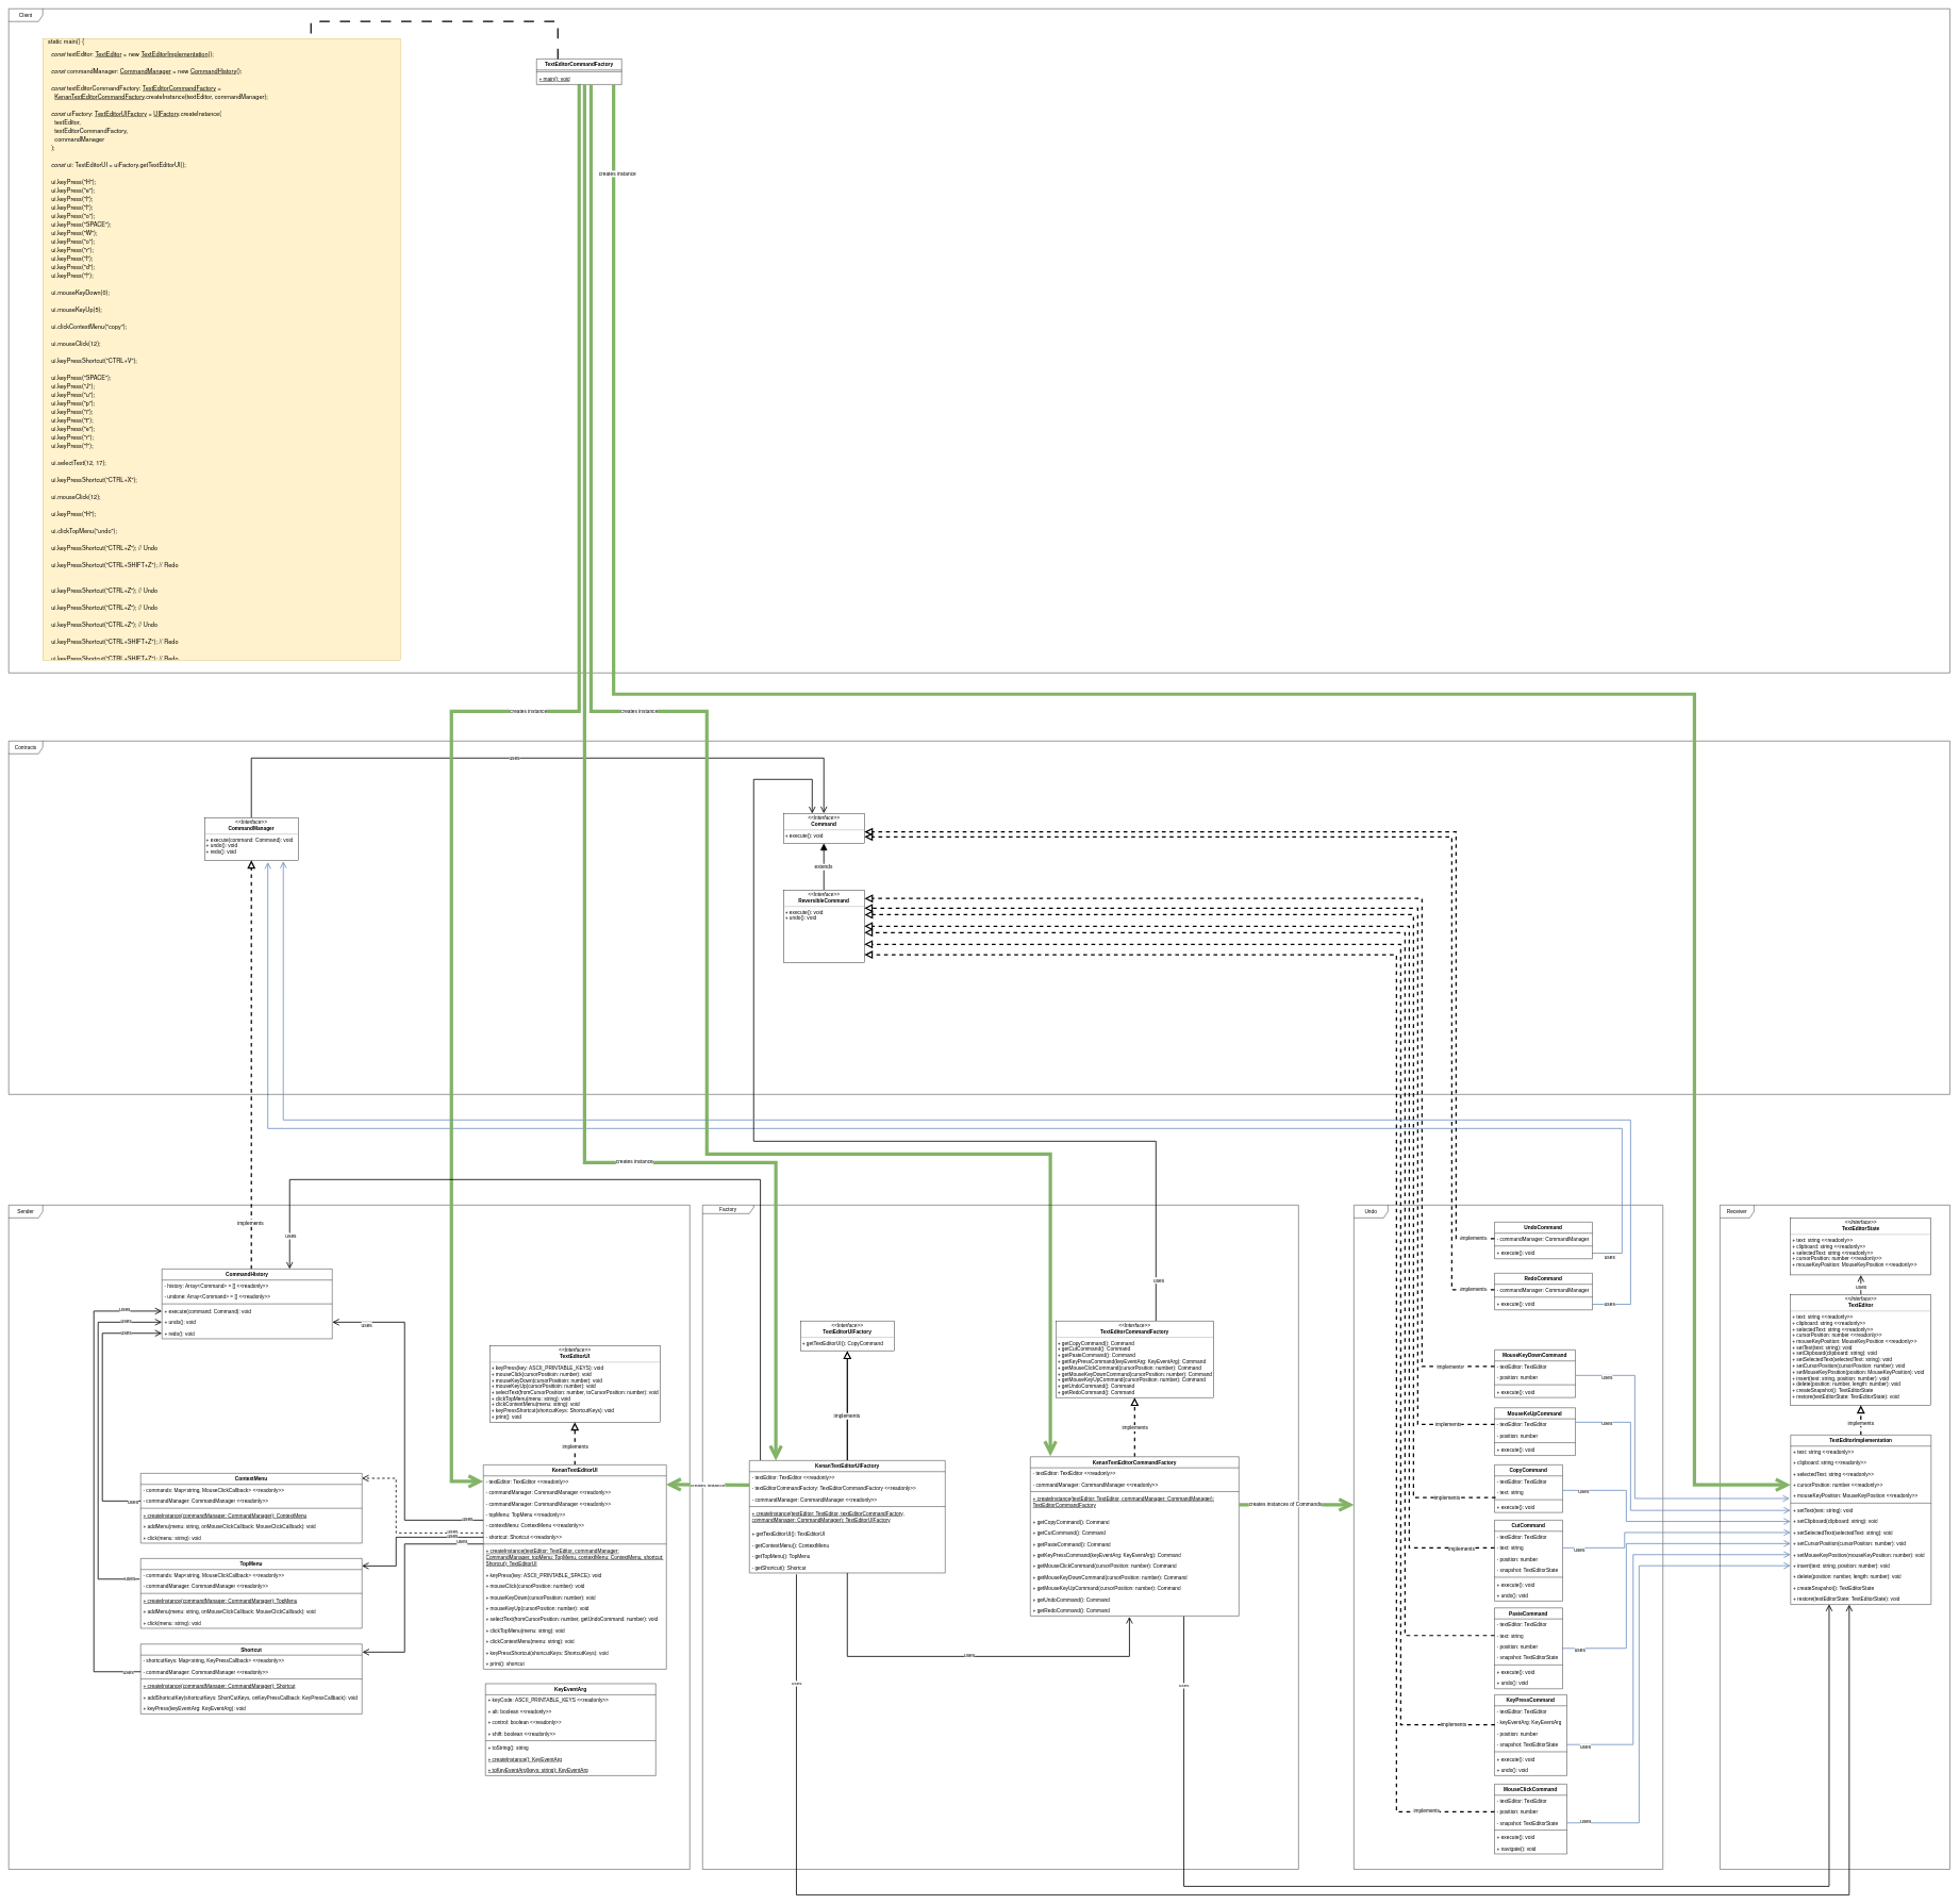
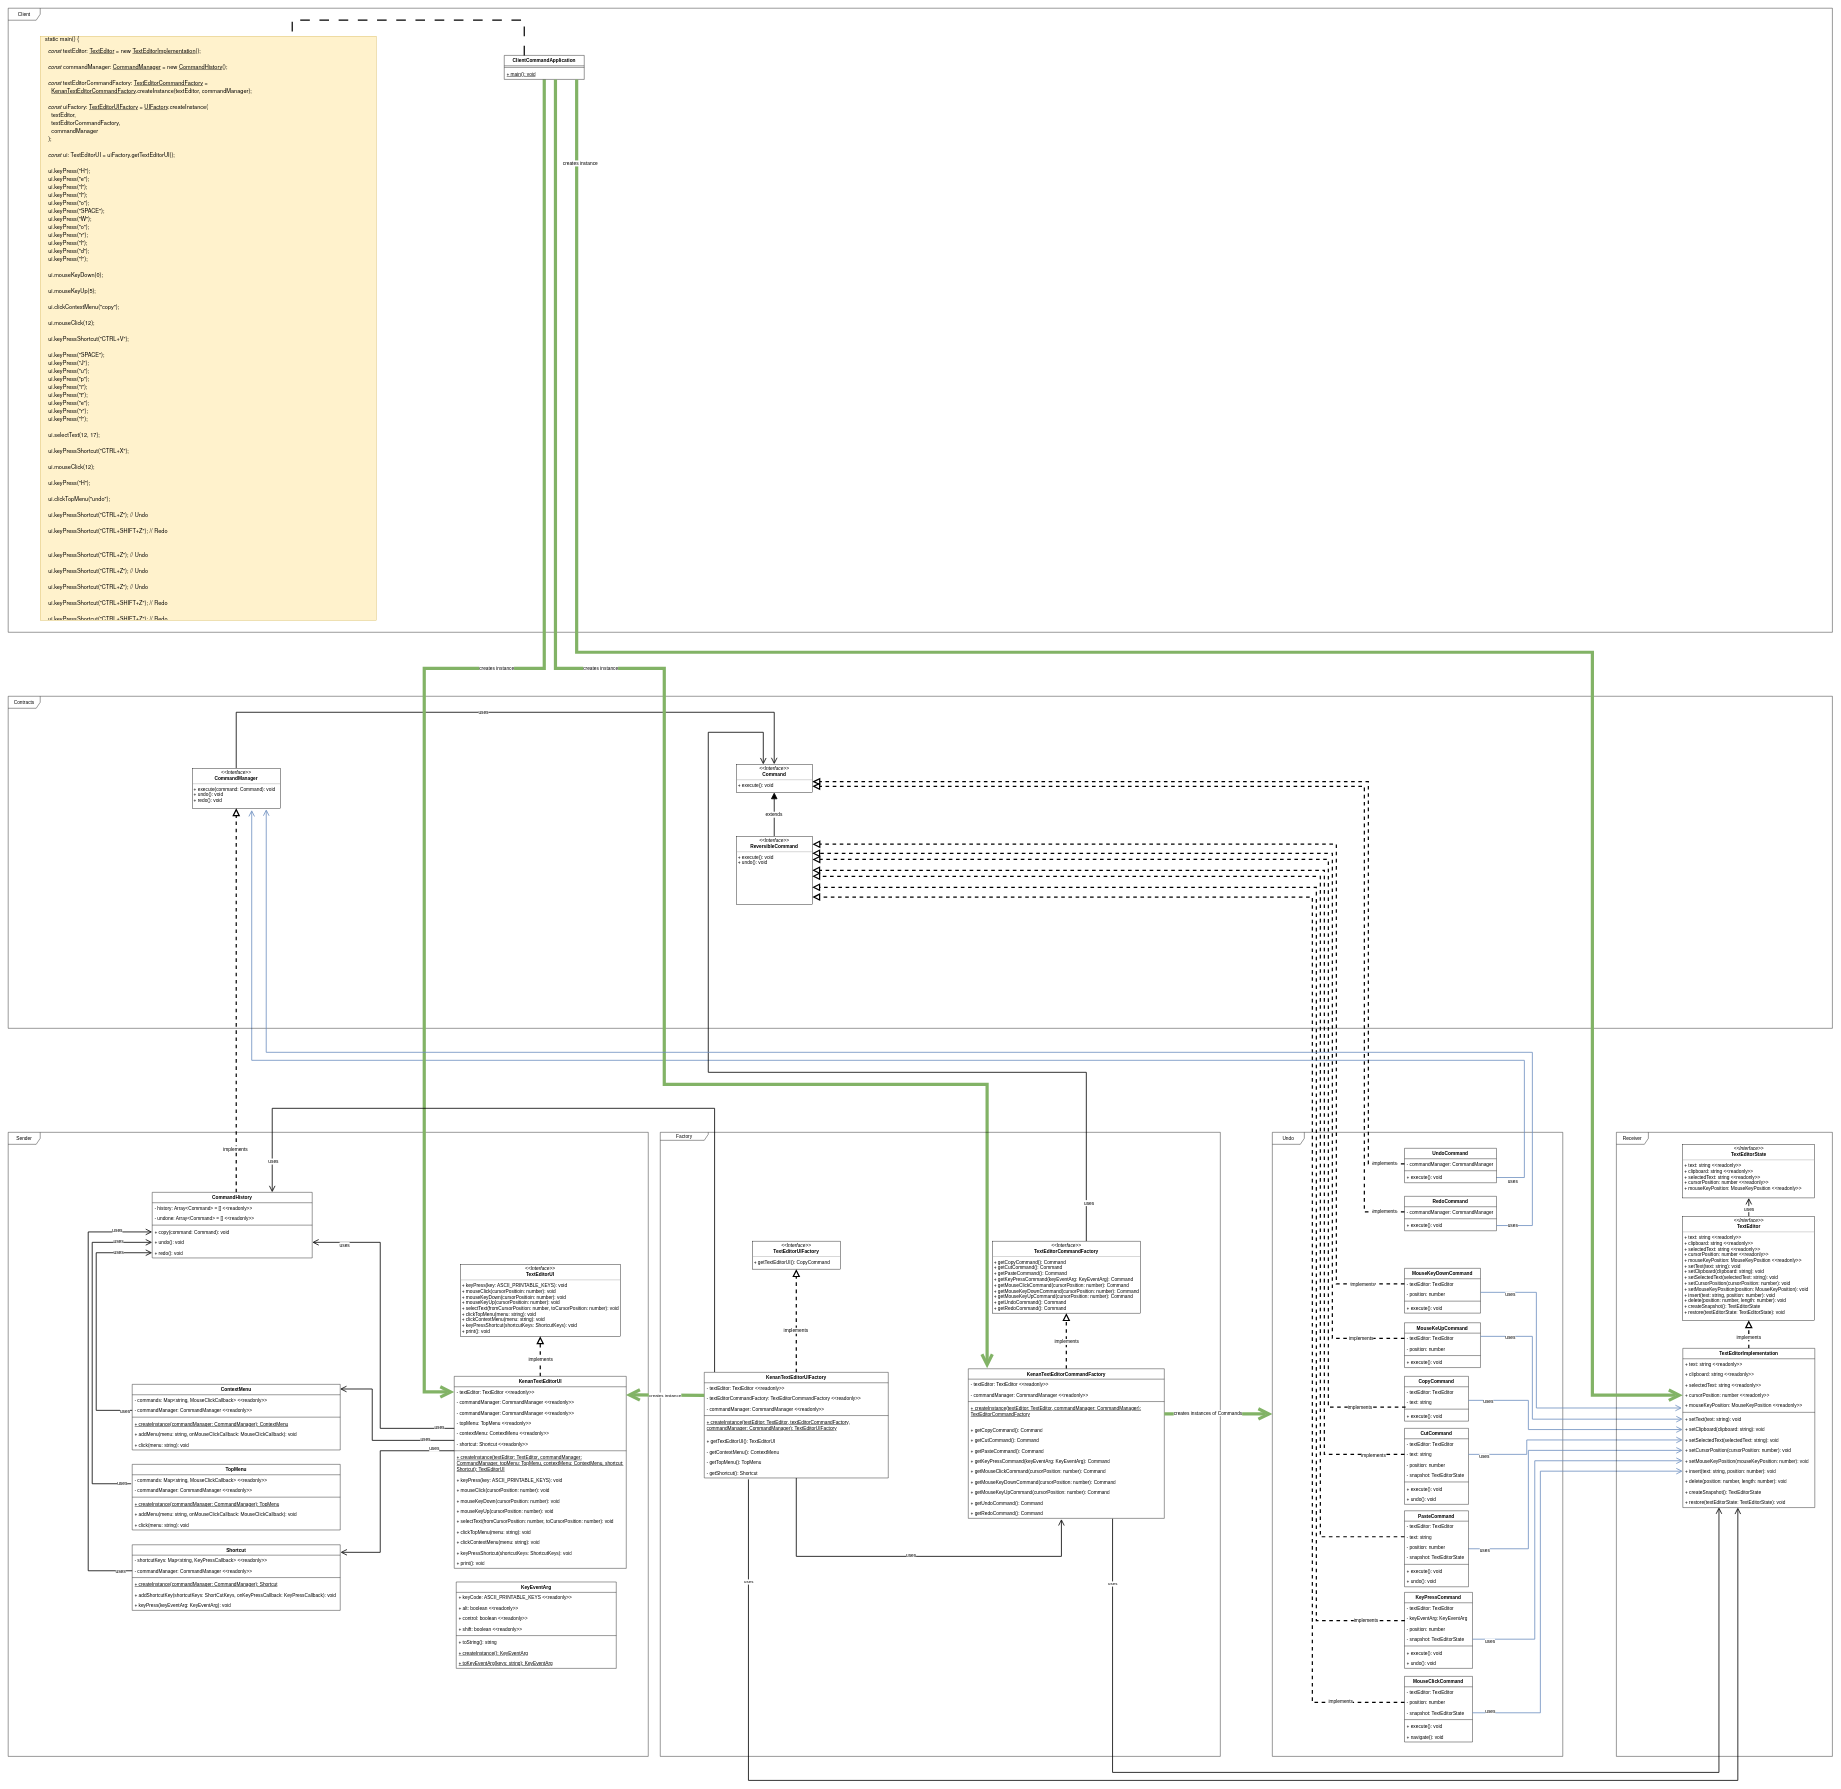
- <mxCell id="197" value="TextEditorCommandFactory" style="swimlane;fontStyle=1;align=center;verticalAlign=top;childLayout=stackLayout;horizontal=1;startSize=26;horizontalStack=0;resizeParent=1;resizeParentMax=0;resizeLast=0;collapsible=1;marginBottom=0;whiteSpace=wrap;html=1;" parent="1" vertex="1"><mxGeometry x="1260" y="138" width="200" height="60" as="geometry" /></mxCell>
+ <mxCell id="197" value="ClientCommandApplication" style="swimlane;fontStyle=1;align=center;verticalAlign=top;childLayout=stackLayout;horizontal=1;startSize=26;horizontalStack=0;resizeParent=1;resizeParentMax=0;resizeLast=0;collapsible=1;marginBottom=0;whiteSpace=wrap;html=1;" parent="1" vertex="1"><mxGeometry x="1260" y="138" width="200" height="60" as="geometry" /></mxCell>
- <mxCell id="251" style="edgeStyle=orthogonalEdgeStyle;rounded=0;orthogonalLoop=1;jettySize=auto;html=1;fontFamily=Helvetica;fontSize=12;fontColor=default;fillColor=#d5e8d4;strokeColor=#82b366;strokeWidth=8;endArrow=open;endFill=0;endSize=18;exitX=0.564;exitY=0.995;exitDx=0;exitDy=0;exitPerimeter=0;entryX=0.135;entryY=0.001;entryDx=0;entryDy=0;entryPerimeter=0;" parent="1" source="199" target="241" edge="1"><mxGeometry relative="1" as="geometry"><mxPoint x="1398" y="208" as="sourcePoint" /><mxPoint x="2480" y="3432" as="targetPoint" /><Array as="points"><mxPoint x="1373" y="2730" /><mxPoint x="1822" y="2730" /></Array></mxGeometry></mxCell>
- <mxCell id="252" value="creates instance" style="edgeLabel;html=1;align=center;verticalAlign=middle;resizable=0;points=[];fontSize=12;fontFamily=Helvetica;fontColor=default;" parent="251" vertex="1" connectable="0"><mxGeometry x="-0.633" y="1" relative="1" as="geometry"><mxPoint x="116" y="1855" as="offset" /></mxGeometry></mxCell>
- <mxCell id="183" value="+ execute(command: Command): void" style="text;strokeColor=none;fillColor=none;align=left;verticalAlign=top;spacingLeft=4;spacingRight=4;overflow=hidden;rotatable=0;points=[[0,0.5],[1,0.5]];portConstraint=eastwest;whiteSpace=wrap;html=1;" parent="179" vertex="1"><mxGeometry y="86" width="400" height="26" as="geometry" /></mxCell>
+ <mxCell id="183" value="+ copy(command: Command): void" style="text;strokeColor=none;fillColor=none;align=left;verticalAlign=top;spacingLeft=4;spacingRight=4;overflow=hidden;rotatable=0;points=[[0,0.5],[1,0.5]];portConstraint=eastwest;whiteSpace=wrap;html=1;" parent="179" vertex="1"><mxGeometry y="86" width="400" height="26" as="geometry" /></mxCell>
- <mxCell id="233" style="edgeStyle=orthogonalEdgeStyle;rounded=0;orthogonalLoop=1;jettySize=auto;html=1;entryX=0.5;entryY=1;entryDx=0;entryDy=0;fontFamily=Helvetica;fontSize=12;fontColor=default;strokeWidth=3;dashed=0;endArrow=block;endFill=0;endSize=12;" parent="1" source="241" target="232" edge="1"><mxGeometry relative="1" as="geometry" /></mxCell>
+ <mxCell id="233" style="edgeStyle=orthogonalEdgeStyle;rounded=0;orthogonalLoop=1;jettySize=auto;html=1;entryX=0.5;entryY=1;entryDx=0;entryDy=0;fontFamily=Helvetica;fontSize=12;fontColor=default;strokeWidth=3;dashed=1;endArrow=block;endFill=0;endSize=12;" parent="1" source="241" target="232" edge="1"><mxGeometry relative="1" as="geometry" /></mxCell>
- <mxCell id="253" style="edgeStyle=orthogonalEdgeStyle;rounded=0;orthogonalLoop=1;jettySize=auto;html=1;entryX=0.999;entryY=0.071;entryDx=0;entryDy=0;fontFamily=Helvetica;fontSize=12;fontColor=default;entryPerimeter=0;strokeWidth=2;endArrow=open;endFill=0;endSize=12;dashed=1;" parent="1" source="135" target="161" edge="1"><mxGeometry relative="1" as="geometry"><Array as="points"><mxPoint x="930" y="3600" /><mxPoint x="930" y="3472" /></Array></mxGeometry></mxCell>
+ <mxCell id="253" style="edgeStyle=orthogonalEdgeStyle;rounded=0;orthogonalLoop=1;jettySize=auto;html=1;entryX=0.999;entryY=0.071;entryDx=0;entryDy=0;fontFamily=Helvetica;fontSize=12;fontColor=default;entryPerimeter=0;strokeWidth=2;endArrow=open;endFill=0;endSize=12;" parent="1" source="135" target="161" edge="1"><mxGeometry relative="1" as="geometry"><Array as="points"><mxPoint x="930" y="3600" /><mxPoint x="930" y="3472" /></Array></mxGeometry></mxCell>
- <mxCell id="255" style="edgeStyle=orthogonalEdgeStyle;rounded=0;orthogonalLoop=1;jettySize=auto;html=1;entryX=0.999;entryY=0.107;entryDx=0;entryDy=0;entryPerimeter=0;fontFamily=Helvetica;fontSize=12;fontColor=default;strokeWidth=2;endSize=12;endArrow=open;endFill=0;exitX=0;exitY=0.5;exitDx=0;exitDy=0;" parent="1" source="135" target="154" edge="1"><mxGeometry relative="1" as="geometry"><Array as="points"><mxPoint x="930" y="3610" /><mxPoint x="930" y="3678" /></Array></mxGeometry></mxCell>
- <mxCell id="256" value="uses" style="edgeLabel;html=1;align=center;verticalAlign=middle;resizable=0;points=[];fontSize=12;fontFamily=Helvetica;fontColor=default;" parent="255" vertex="1" connectable="0"><mxGeometry x="-0.581" y="-3" relative="1" as="geometry"><mxPoint as="offset" /></mxGeometry></mxCell>
- <mxCell id="138" value="+ keyPress(key:&amp;nbsp;ASCII_PRINTABLE_SPACE): void" style="text;strokeColor=none;fillColor=none;align=left;verticalAlign=top;spacingLeft=4;spacingRight=4;overflow=hidden;rotatable=0;points=[[0,0.5],[1,0.5]];portConstraint=eastwest;whiteSpace=wrap;html=1;" parent="129" vertex="1"><mxGeometry y="246" width="430" height="26" as="geometry" /></mxCell>
+ <mxCell id="138" value="+ keyPress(key:&amp;nbsp;ASCII_PRINTABLE_KEYS): void" style="text;strokeColor=none;fillColor=none;align=left;verticalAlign=top;spacingLeft=4;spacingRight=4;overflow=hidden;rotatable=0;points=[[0,0.5],[1,0.5]];portConstraint=eastwest;whiteSpace=wrap;html=1;" parent="129" vertex="1"><mxGeometry y="246" width="430" height="26" as="geometry" /></mxCell>
- <mxCell id="142" value="+ selectText(fromCursorPosition:&amp;nbsp;number, getUndoCommand:&amp;nbsp;number): void" style="text;strokeColor=none;fillColor=none;align=left;verticalAlign=top;spacingLeft=4;spacingRight=4;overflow=hidden;rotatable=0;points=[[0,0.5],[1,0.5]];portConstraint=eastwest;whiteSpace=wrap;html=1;" parent="129" vertex="1"><mxGeometry y="350" width="430" height="26" as="geometry" /></mxCell>
+ <mxCell id="142" value="+ selectText(fromCursorPosition:&amp;nbsp;number, toCursorPosition:&amp;nbsp;number): void" style="text;strokeColor=none;fillColor=none;align=left;verticalAlign=top;spacingLeft=4;spacingRight=4;overflow=hidden;rotatable=0;points=[[0,0.5],[1,0.5]];portConstraint=eastwest;whiteSpace=wrap;html=1;" parent="129" vertex="1"><mxGeometry y="350" width="430" height="26" as="geometry" /></mxCell>
- <mxCell id="146" value="+ print(): shortcut" style="text;strokeColor=none;fillColor=none;align=left;verticalAlign=top;spacingLeft=4;spacingRight=4;overflow=hidden;rotatable=0;points=[[0,0.5],[1,0.5]];portConstraint=eastwest;whiteSpace=wrap;html=1;" parent="129" vertex="1"><mxGeometry y="454" width="430" height="26" as="geometry" /></mxCell>
+ <mxCell id="146" value="+ print(): void" style="text;strokeColor=none;fillColor=none;align=left;verticalAlign=top;spacingLeft=4;spacingRight=4;overflow=hidden;rotatable=0;points=[[0,0.5],[1,0.5]];portConstraint=eastwest;whiteSpace=wrap;html=1;" parent="129" vertex="1"><mxGeometry y="454" width="430" height="26" as="geometry" /></mxCell>
